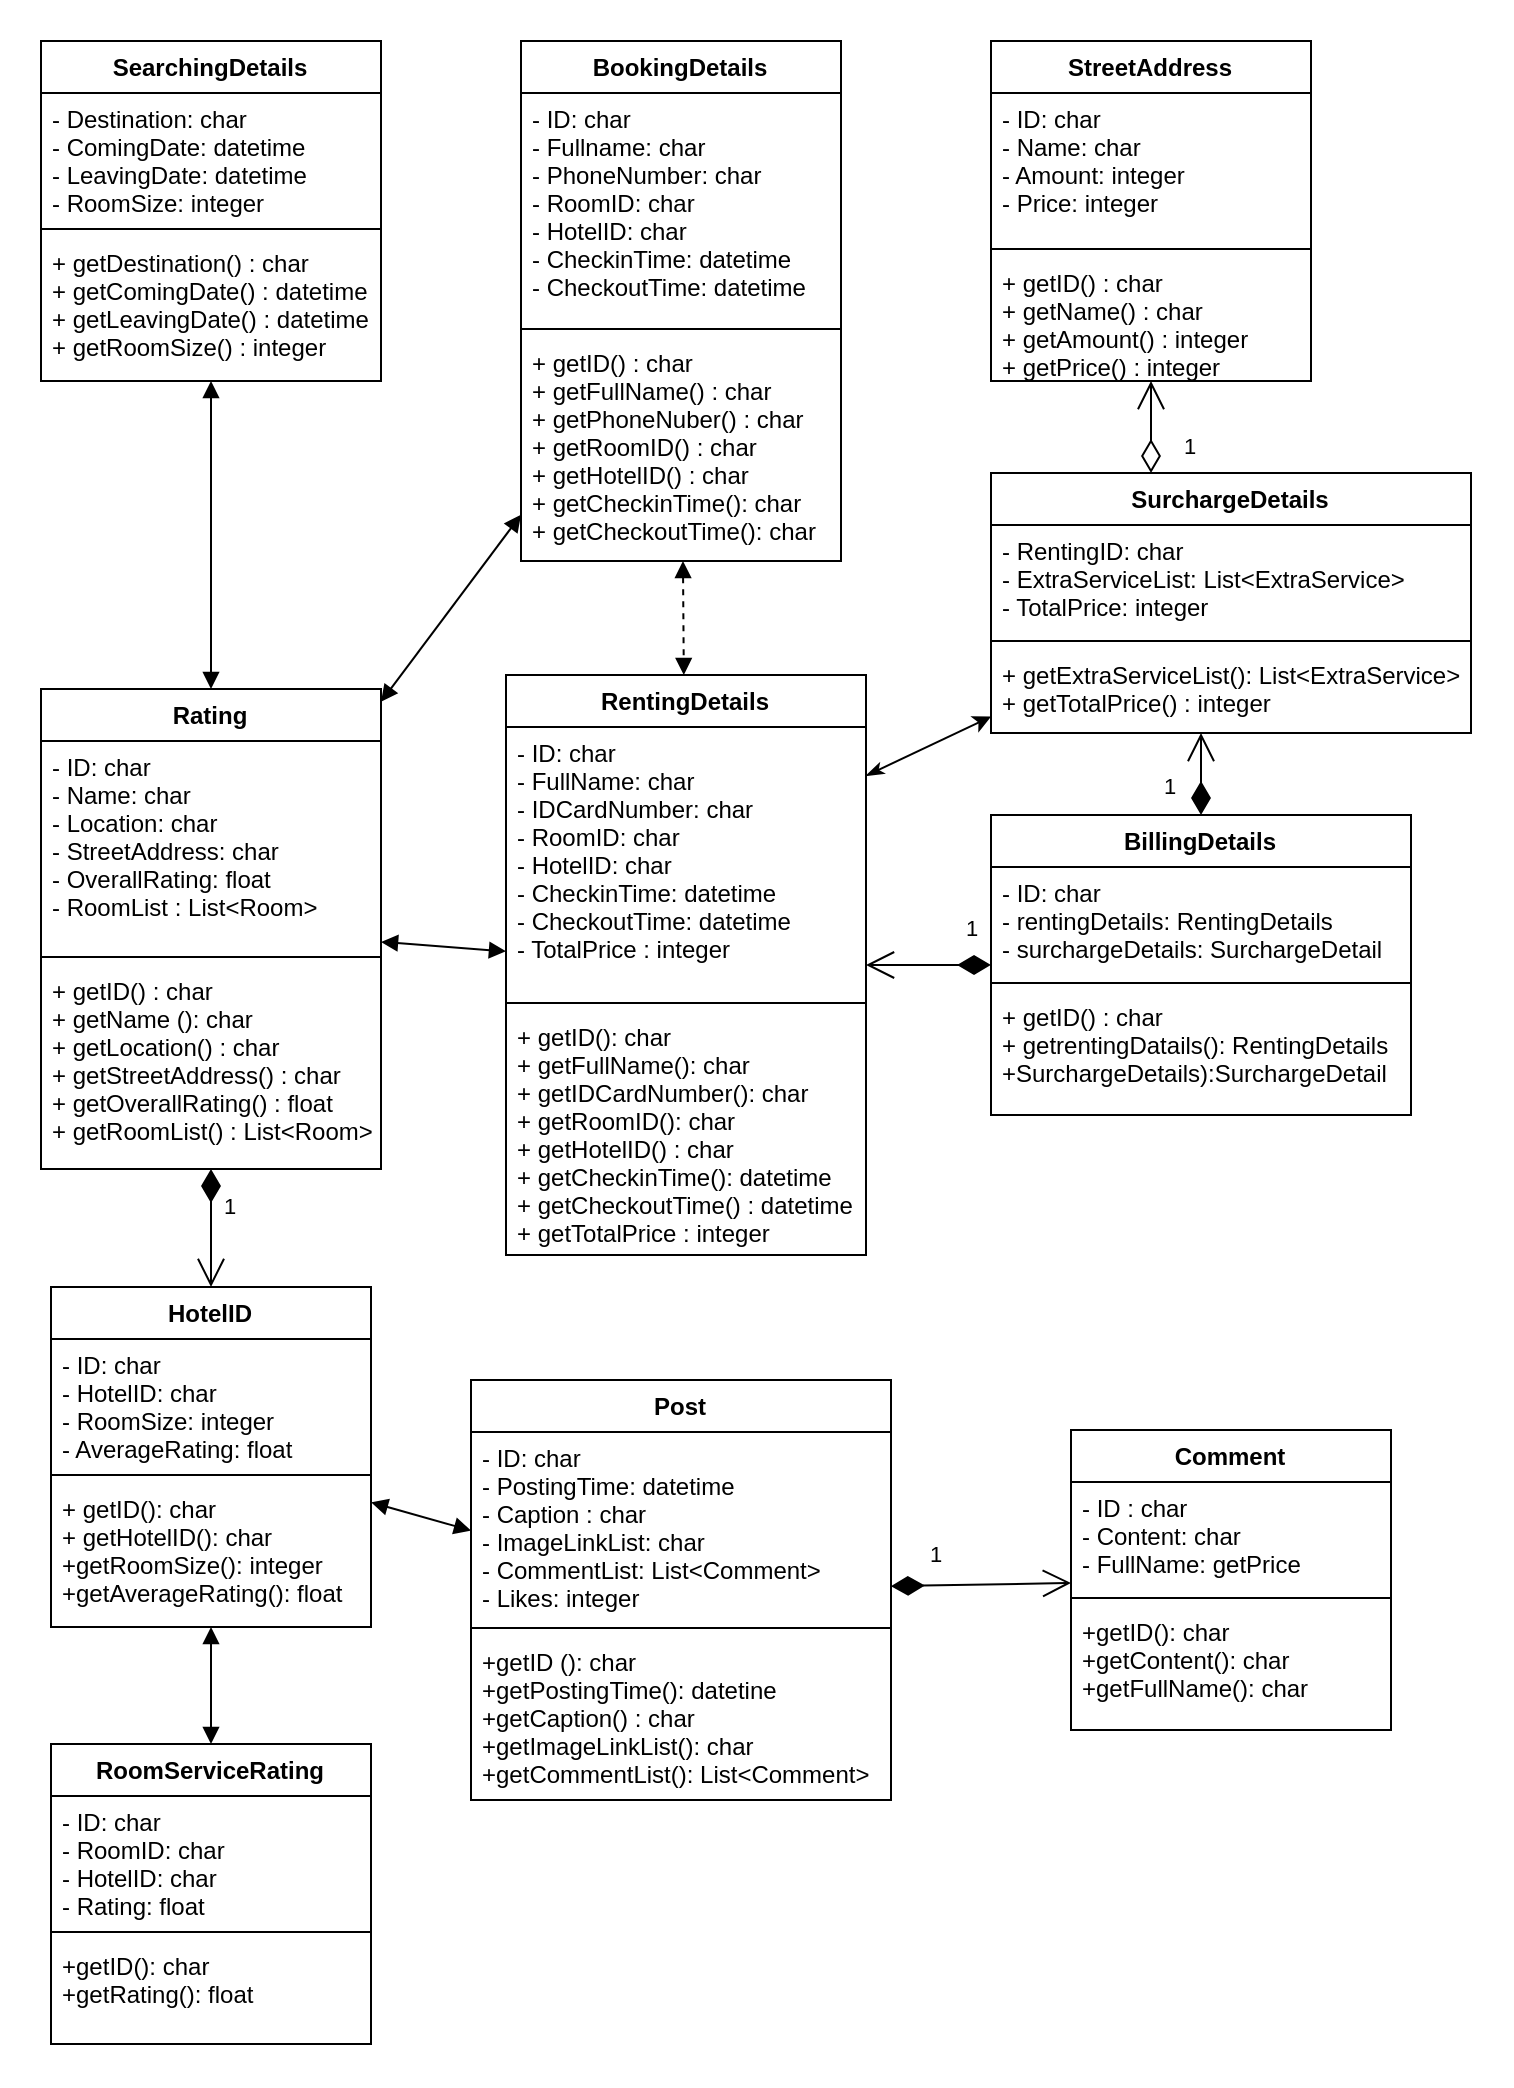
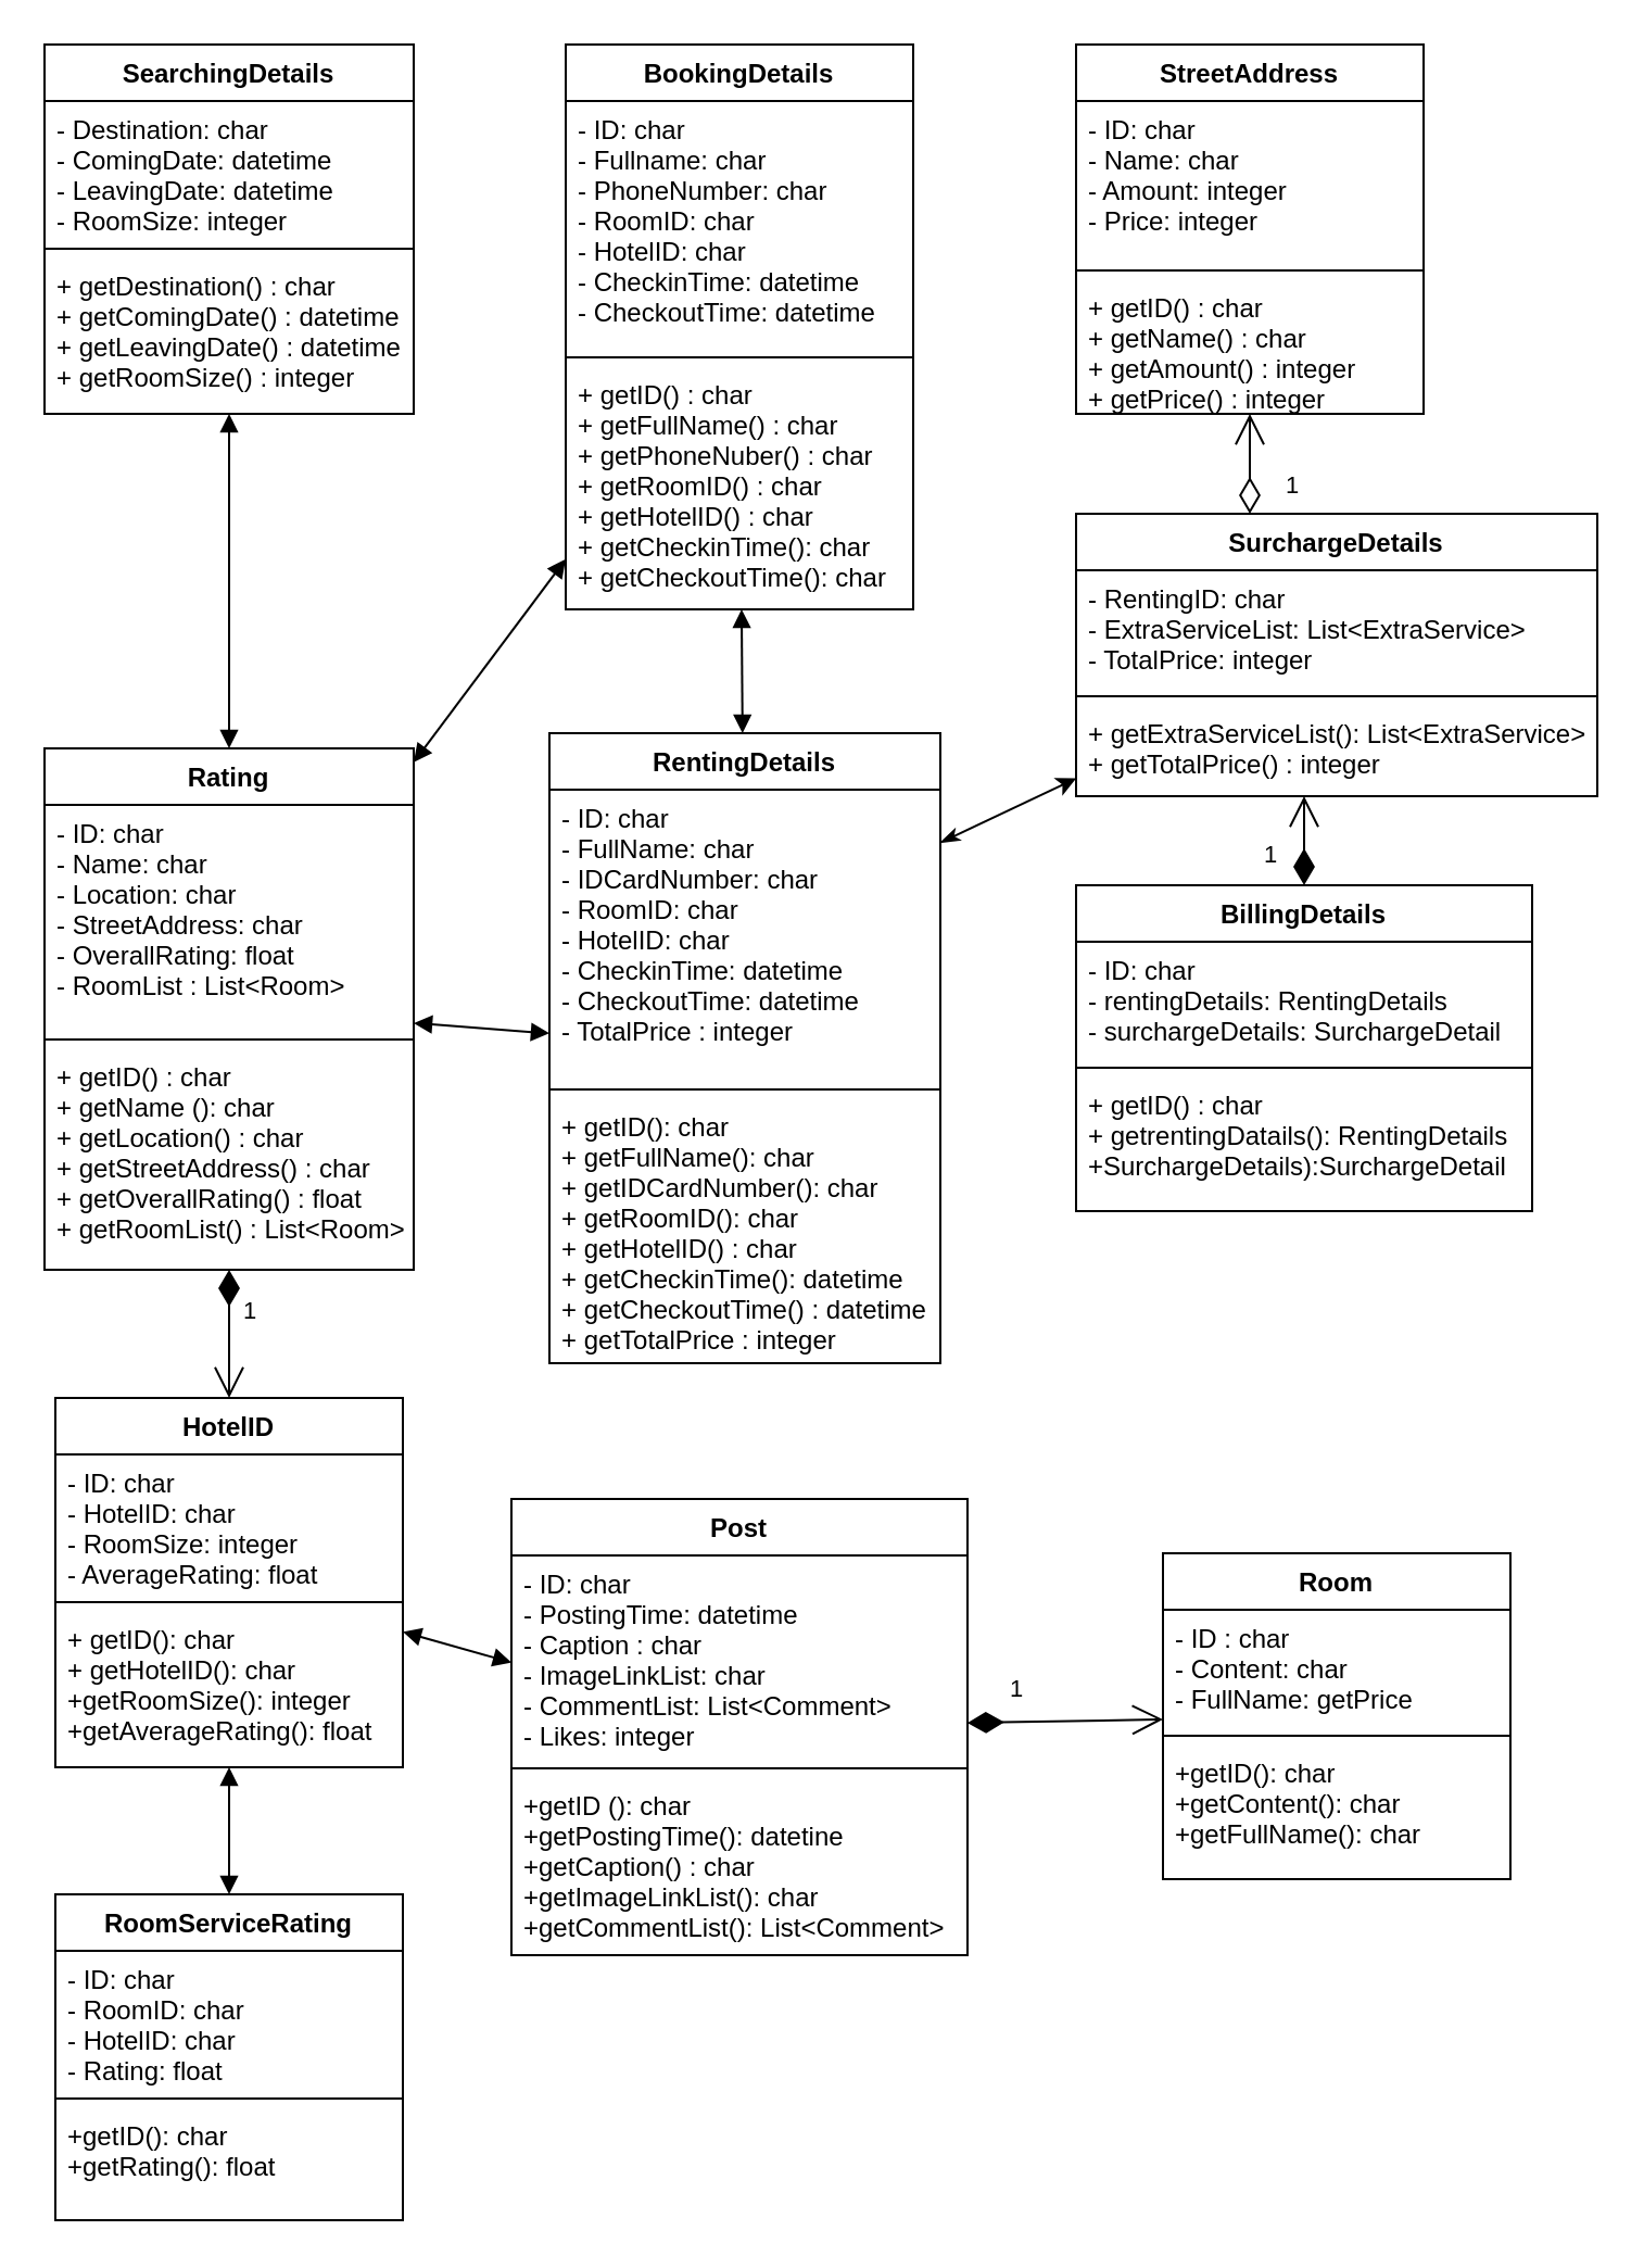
- <mxCell id="56" value="" style="endArrow=block;startArrow=block;endFill=1;startFill=1;html=1;dashed=1;" parent="1" source="10" target="14" edge="1"><mxGeometry width="160" relative="1" as="geometry"><mxPoint x="423" y="208" as="sourcePoint" /><mxPoint x="583" y="208" as="targetPoint" /></mxGeometry></mxCell>
+ <mxCell id="56" value="" style="endArrow=block;startArrow=block;endFill=1;startFill=1;html=1;" parent="1" source="10" target="14" edge="1"><mxGeometry width="160" relative="1" as="geometry"><mxPoint x="423" y="208" as="sourcePoint" /><mxPoint x="583" y="208" as="targetPoint" /></mxGeometry></mxCell>
- <mxCell id="50" value="1" style="endArrow=open;html=1;endSize=12;startArrow=diamondThin;startSize=14;startFill=1;align=left;verticalAlign=bottom;" parent="1" source="22" target="14" edge="1"><mxGeometry x="-0.56" y="-9" relative="1" as="geometry"><mxPoint x="120" y="530" as="sourcePoint" /><mxPoint x="410" y="469" as="targetPoint" /><mxPoint as="offset" /></mxGeometry></mxCell>
- <mxCell id="38" value="Comment" style="swimlane;fontStyle=1;align=center;verticalAlign=top;childLayout=stackLayout;horizontal=1;startSize=26;horizontalStack=0;resizeParent=1;resizeParentMax=0;resizeLast=0;collapsible=1;marginBottom=0;" parent="1" vertex="1"><mxGeometry x="535" y="714.5" width="160" height="150" as="geometry" /></mxCell>
+ <mxCell id="38" value="Room" style="swimlane;fontStyle=1;align=center;verticalAlign=top;childLayout=stackLayout;horizontal=1;startSize=26;horizontalStack=0;resizeParent=1;resizeParentMax=0;resizeLast=0;collapsible=1;marginBottom=0;" parent="1" vertex="1"><mxGeometry x="535" y="714.5" width="160" height="150" as="geometry" /></mxCell>
